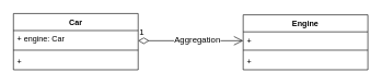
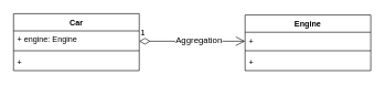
- <mxCell id="7" value="+ engine: Car" style="text;strokeColor=none;fillColor=none;align=left;verticalAlign=top;spacingLeft=4;spacingRight=4;overflow=hidden;rotatable=0;points=[[0,0.5],[1,0.5]];portConstraint=eastwest;" parent="6" vertex="1"><mxGeometry y="26" width="190" height="26" as="geometry" /></mxCell>
+ <mxCell id="7" value="+ engine: Engine" style="text;strokeColor=none;fillColor=none;align=left;verticalAlign=top;spacingLeft=4;spacingRight=4;overflow=hidden;rotatable=0;points=[[0,0.5],[1,0.5]];portConstraint=eastwest;" parent="6" vertex="1"><mxGeometry y="26" width="190" height="26" as="geometry" /></mxCell>
